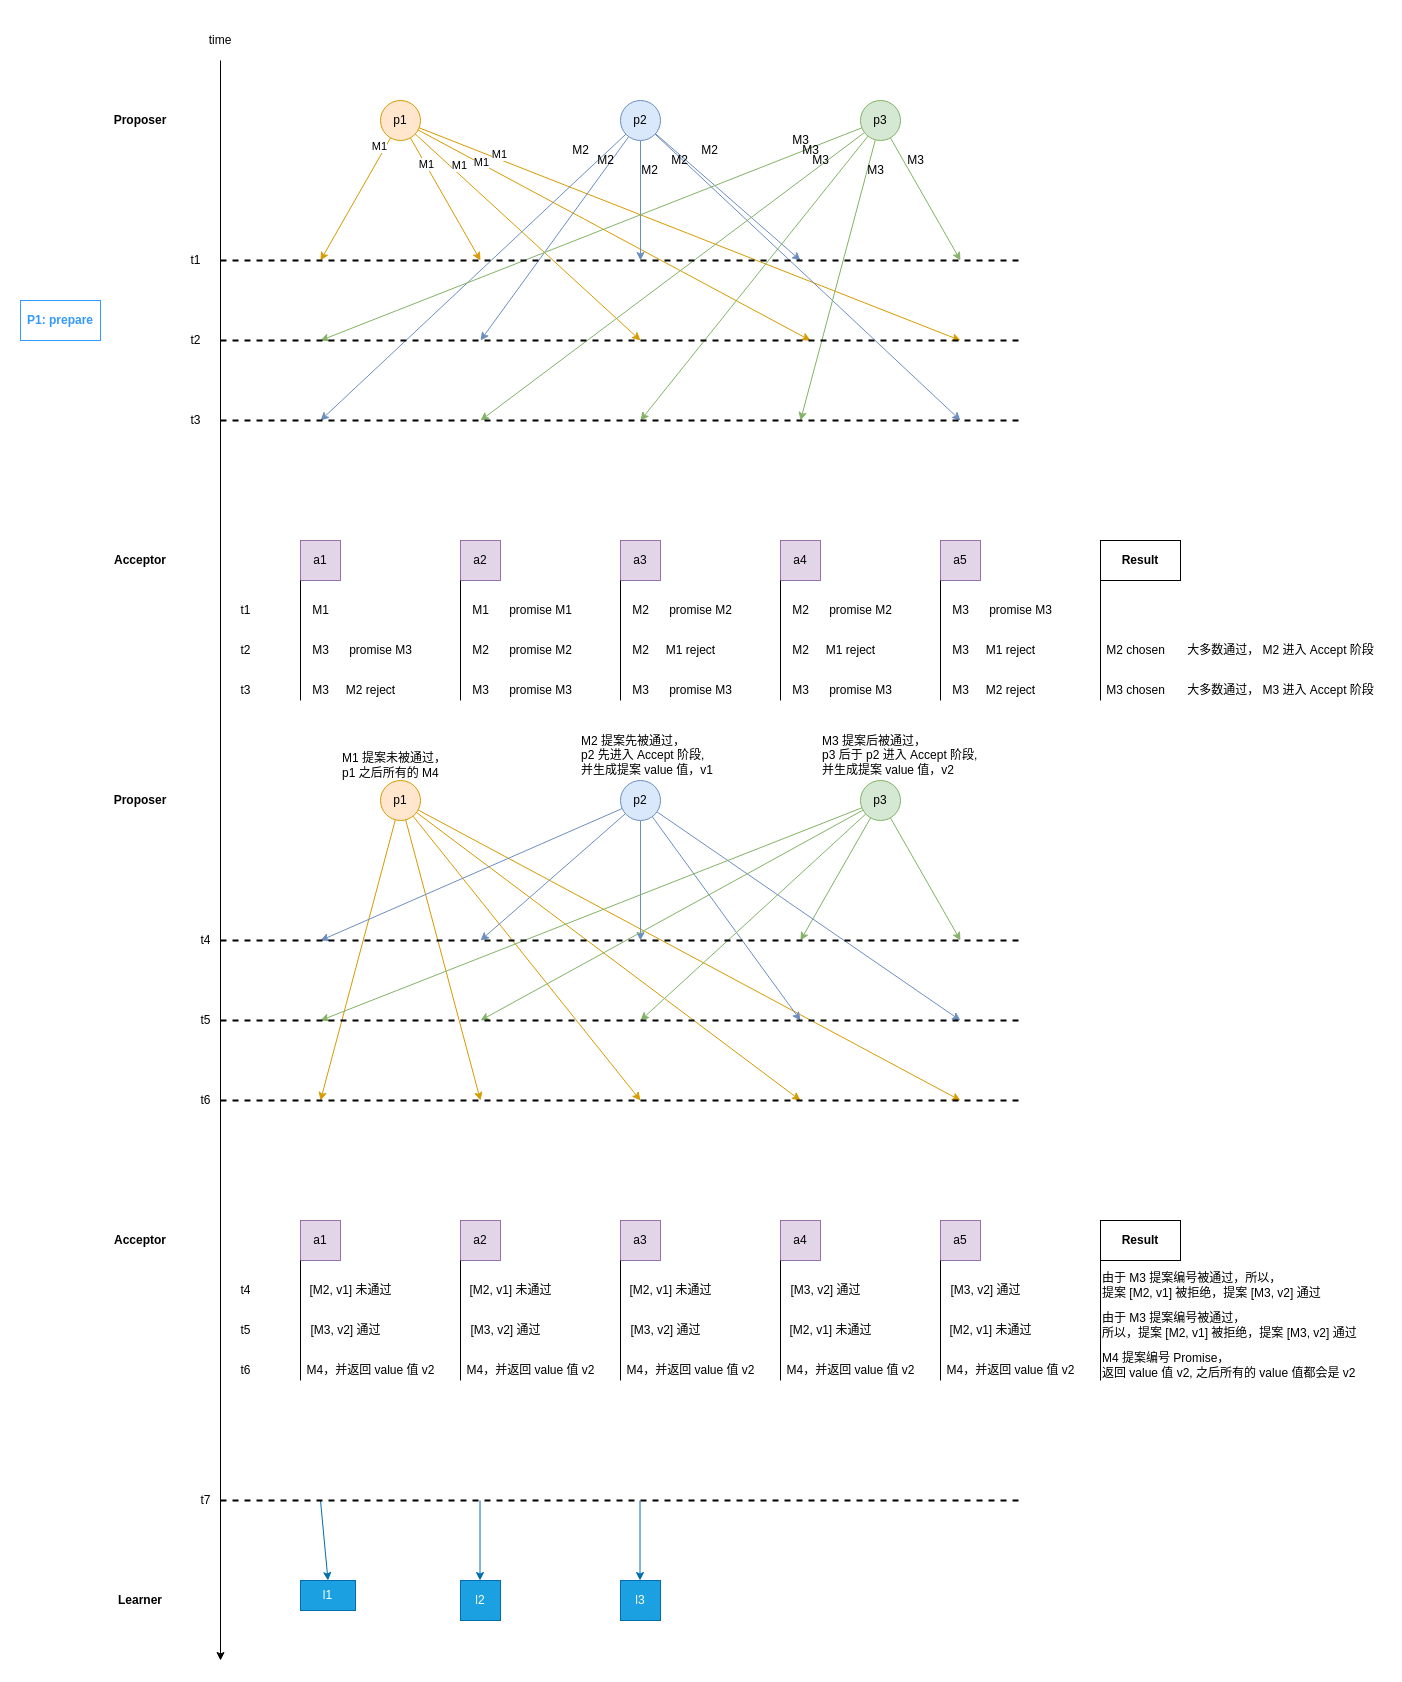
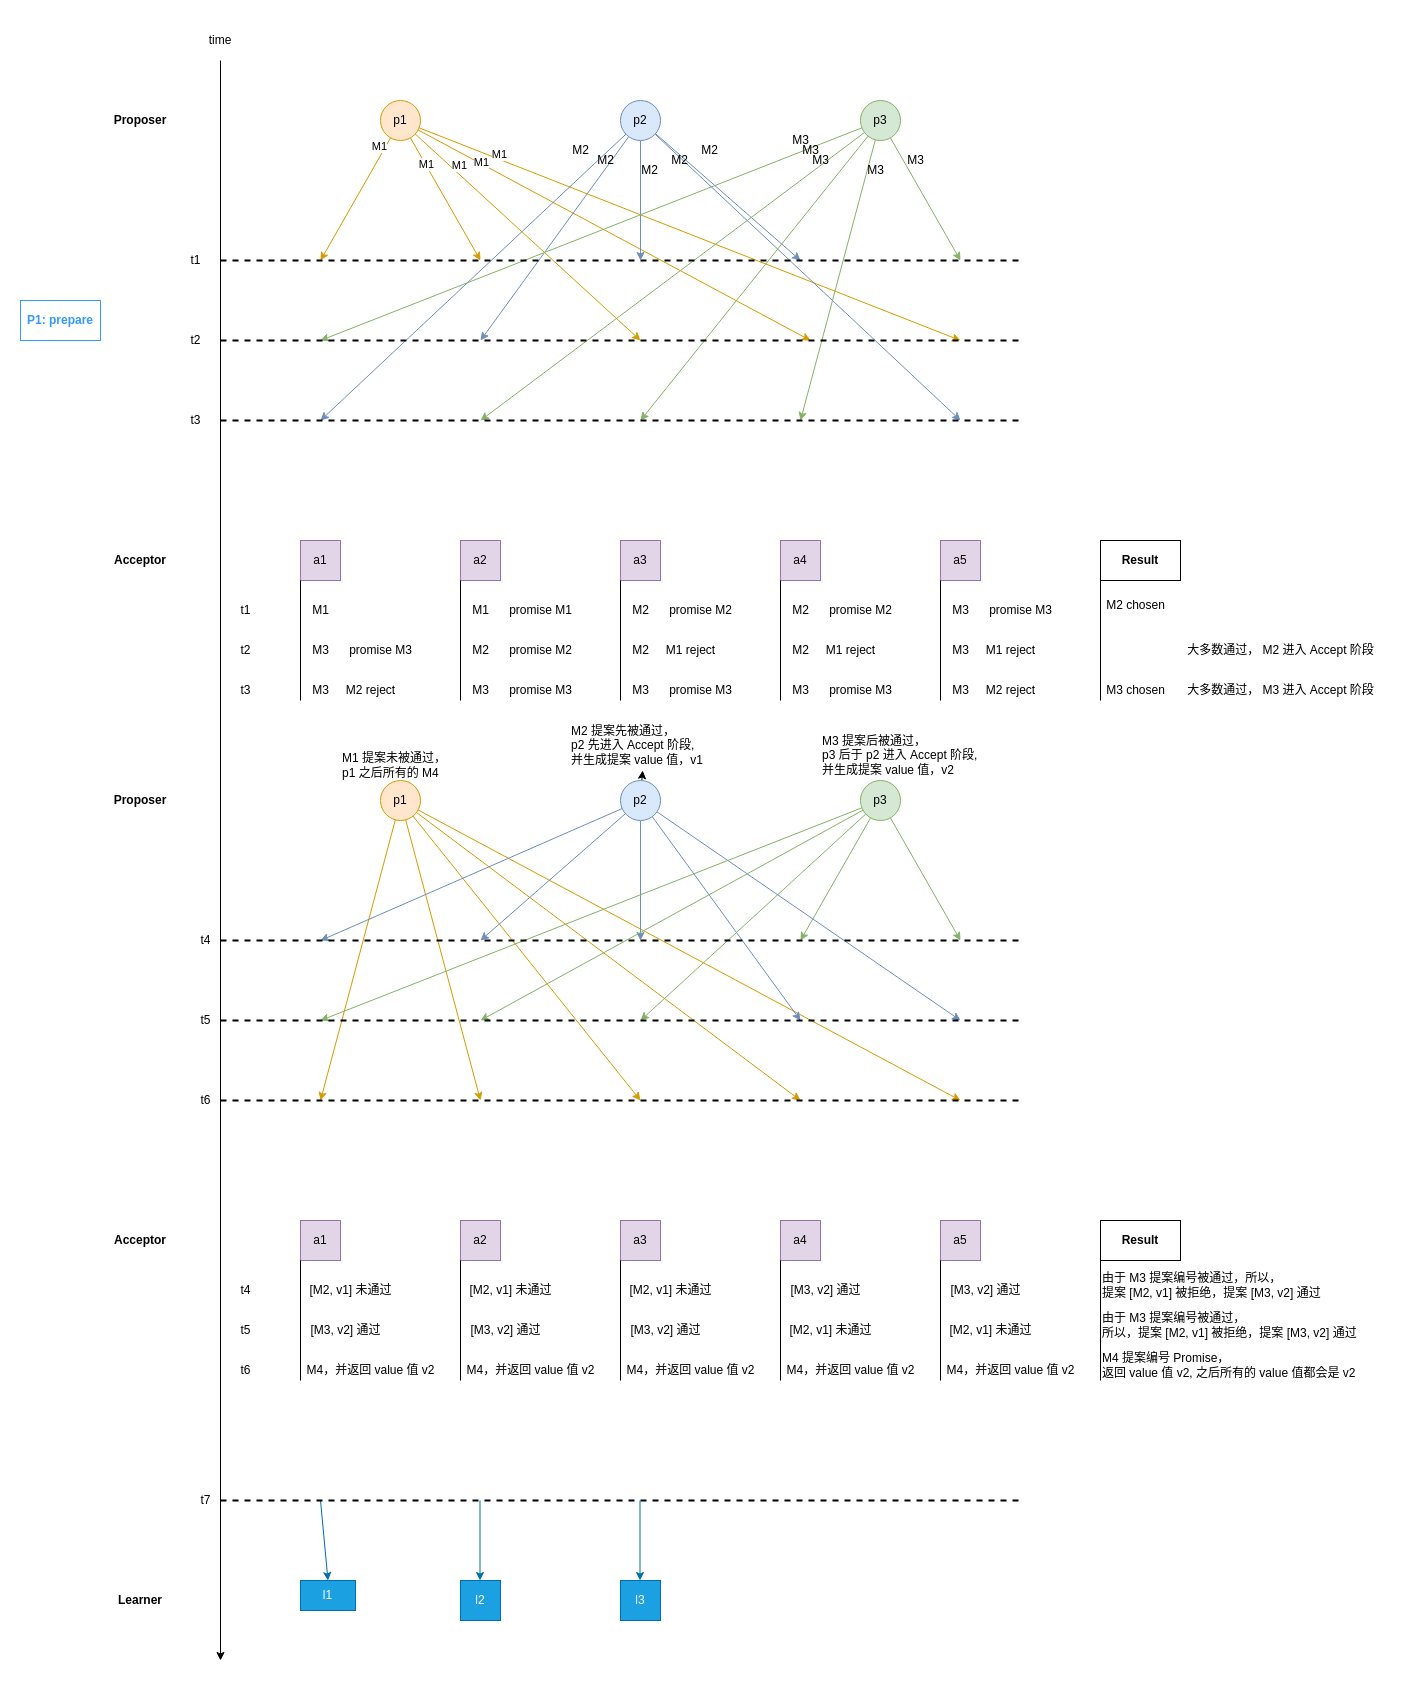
- <mxCell id="74" value="M2 chosen" style="text;html=1;align=center;verticalAlign=middle;resizable=0;points=[];autosize=1;" vertex="1" parent="1"><mxGeometry x="1100" y="640" width="70" height="20" as="geometry" /></mxCell>
+ <mxCell id="74" value="M2 chosen" style="text;html=1;align=center;verticalAlign=middle;resizable=0;points=[];autosize=1;" vertex="1" parent="1"><mxGeometry x="1100" y="595" width="70" height="20" as="geometry" /></mxCell>
- <mxCell id="127" value="M2 提案先被通过，&lt;br&gt;p2 先进入 Accept 阶段,&lt;br&gt;并生成提案 value 值，v1" style="text;html=1;align=left;verticalAlign=middle;resizable=0;points=[];autosize=1;" vertex="1" parent="1"><mxGeometry x="579" y="730" width="150" height="50" as="geometry" /></mxCell>
+ <mxCell id="127" value="M2 提案先被通过，&lt;br&gt;p2 先进入 Accept 阶段,&lt;br&gt;并生成提案 value 值，v1" style="text;html=1;align=left;verticalAlign=middle;resizable=0;points=[];autosize=1;" vertex="1" parent="1"><mxGeometry x="569" y="720" width="150" height="50" as="geometry" /></mxCell>
